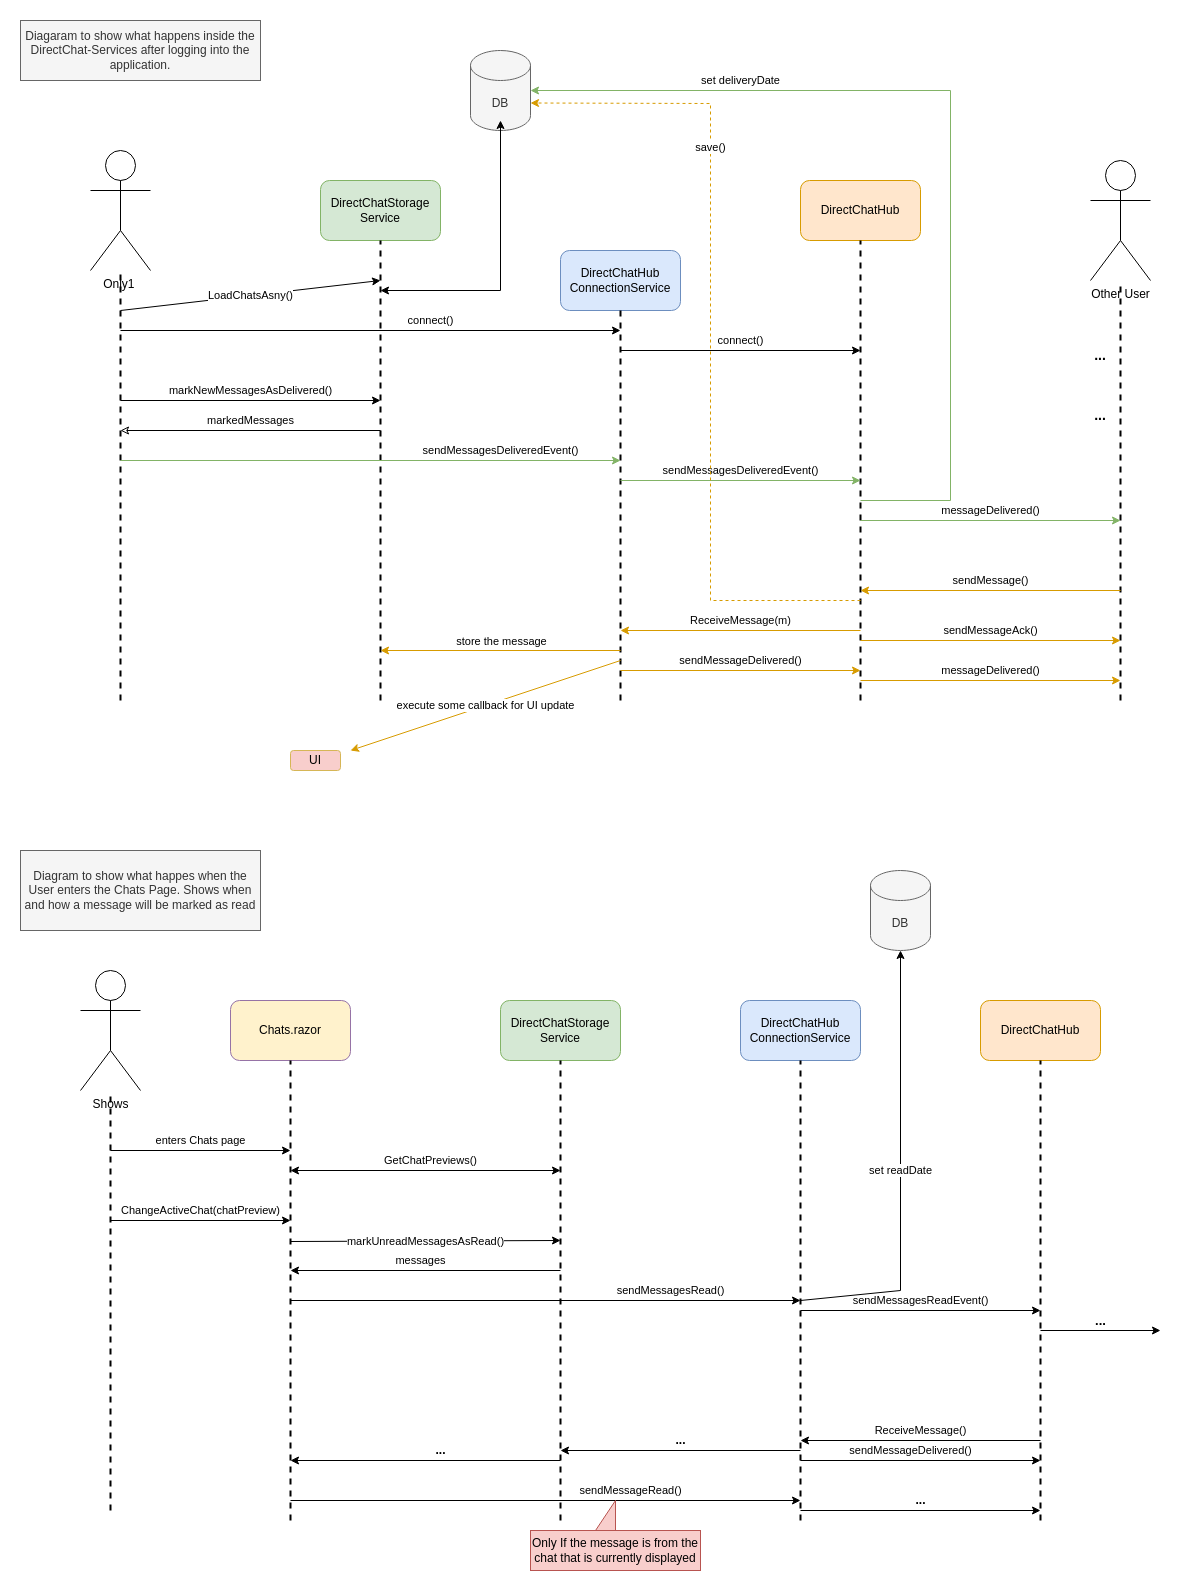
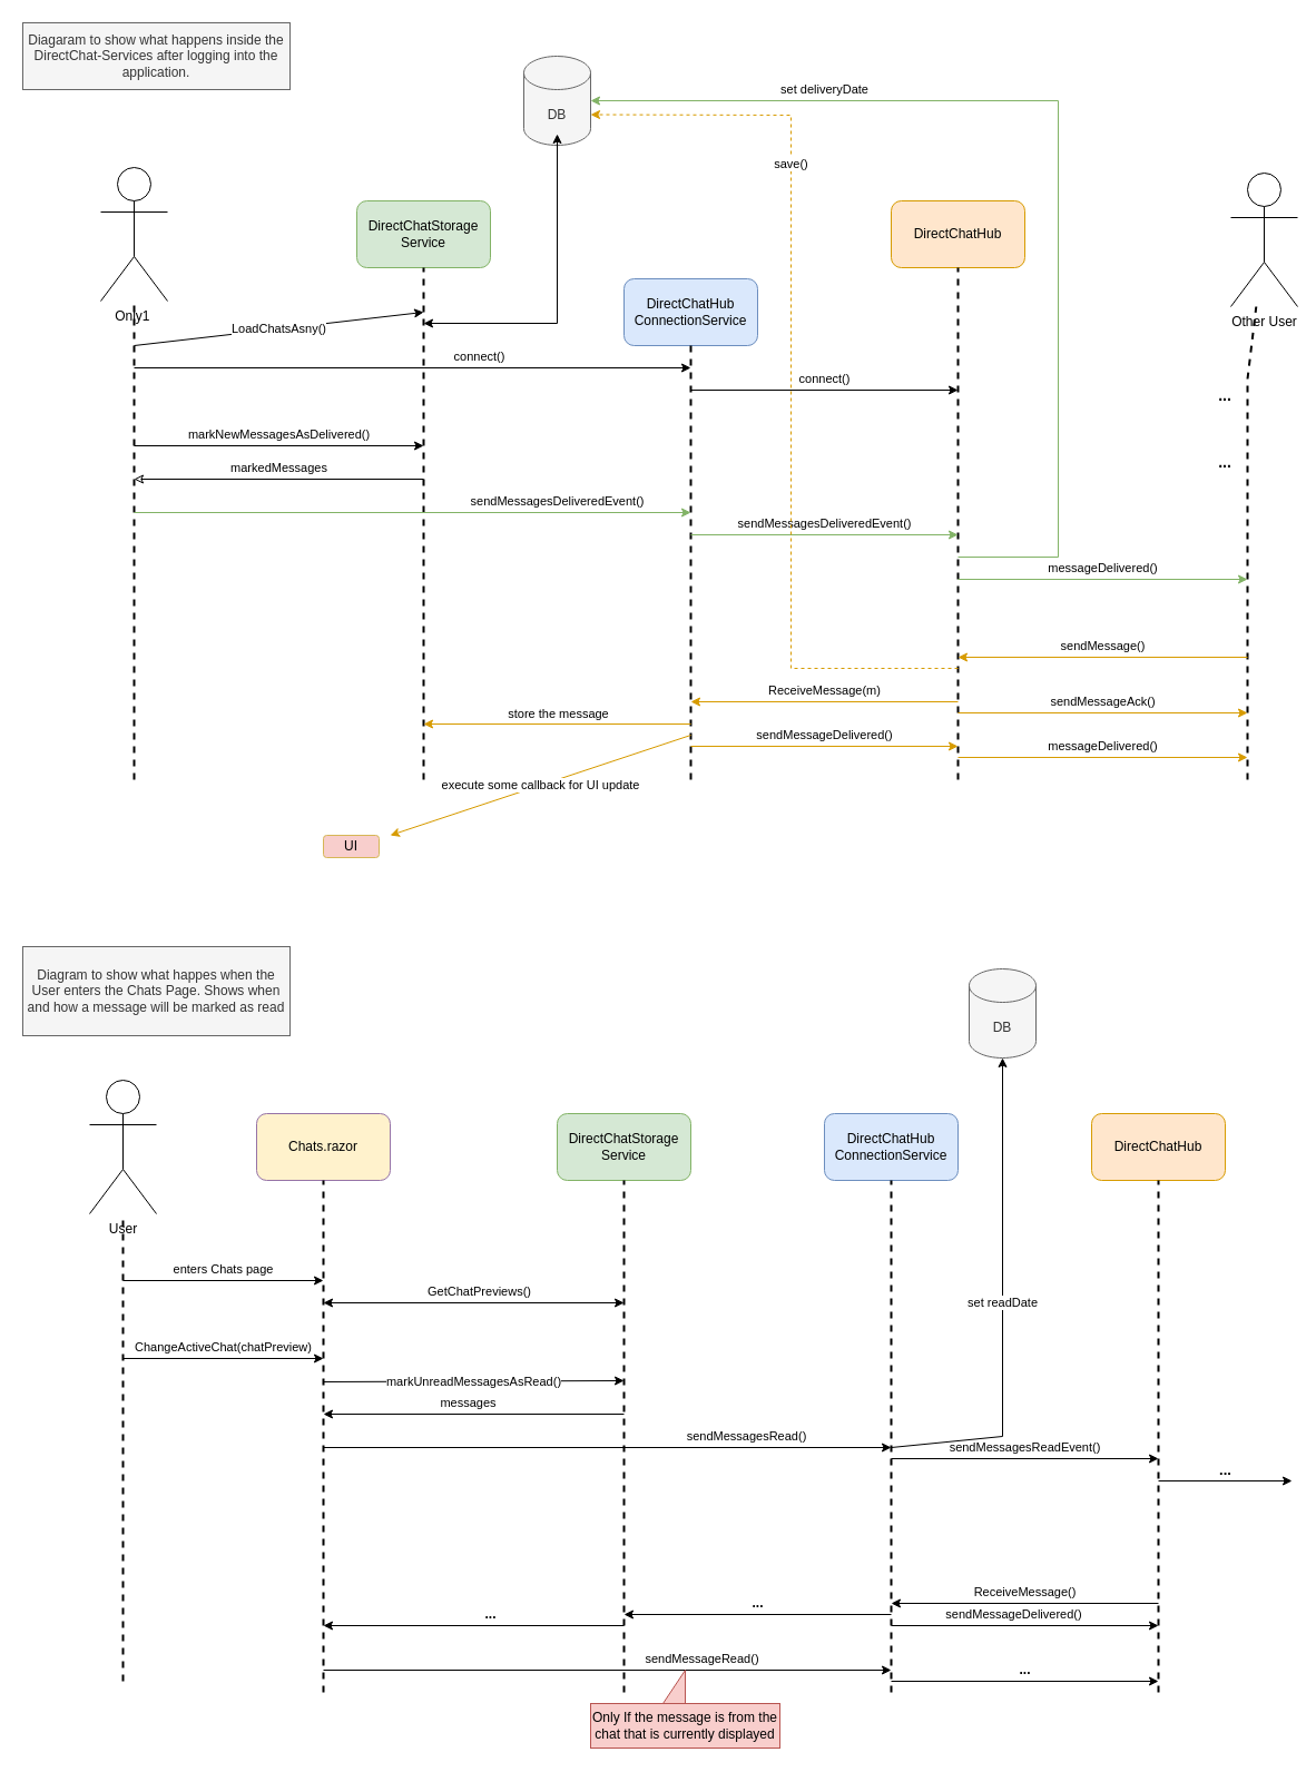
- <mxCell id="19" value="Other User" style="shape=umlActor;verticalLabelPosition=bottom;verticalAlign=top;html=1;outlineConnect=0;" vertex="1" parent="1"><mxGeometry x="1090" y="160" width="60" height="120" as="geometry" /></mxCell>
+ <mxCell id="19" value="Other User" style="shape=umlActor;verticalLabelPosition=bottom;verticalAlign=top;html=1;outlineConnect=0;" vertex="1" parent="1"><mxGeometry x="1105" y="155" width="60" height="120" as="geometry" /></mxCell>
- <mxCell id="29" value="Shows" style="shape=umlActor;verticalLabelPosition=bottom;verticalAlign=top;html=1;outlineConnect=0;" vertex="1" parent="1"><mxGeometry x="80" y="970" width="60" height="120" as="geometry" /></mxCell>
+ <mxCell id="29" value="User" style="shape=umlActor;verticalLabelPosition=bottom;verticalAlign=top;html=1;outlineConnect=0;" vertex="1" parent="1"><mxGeometry x="80" y="970" width="60" height="120" as="geometry" /></mxCell>
